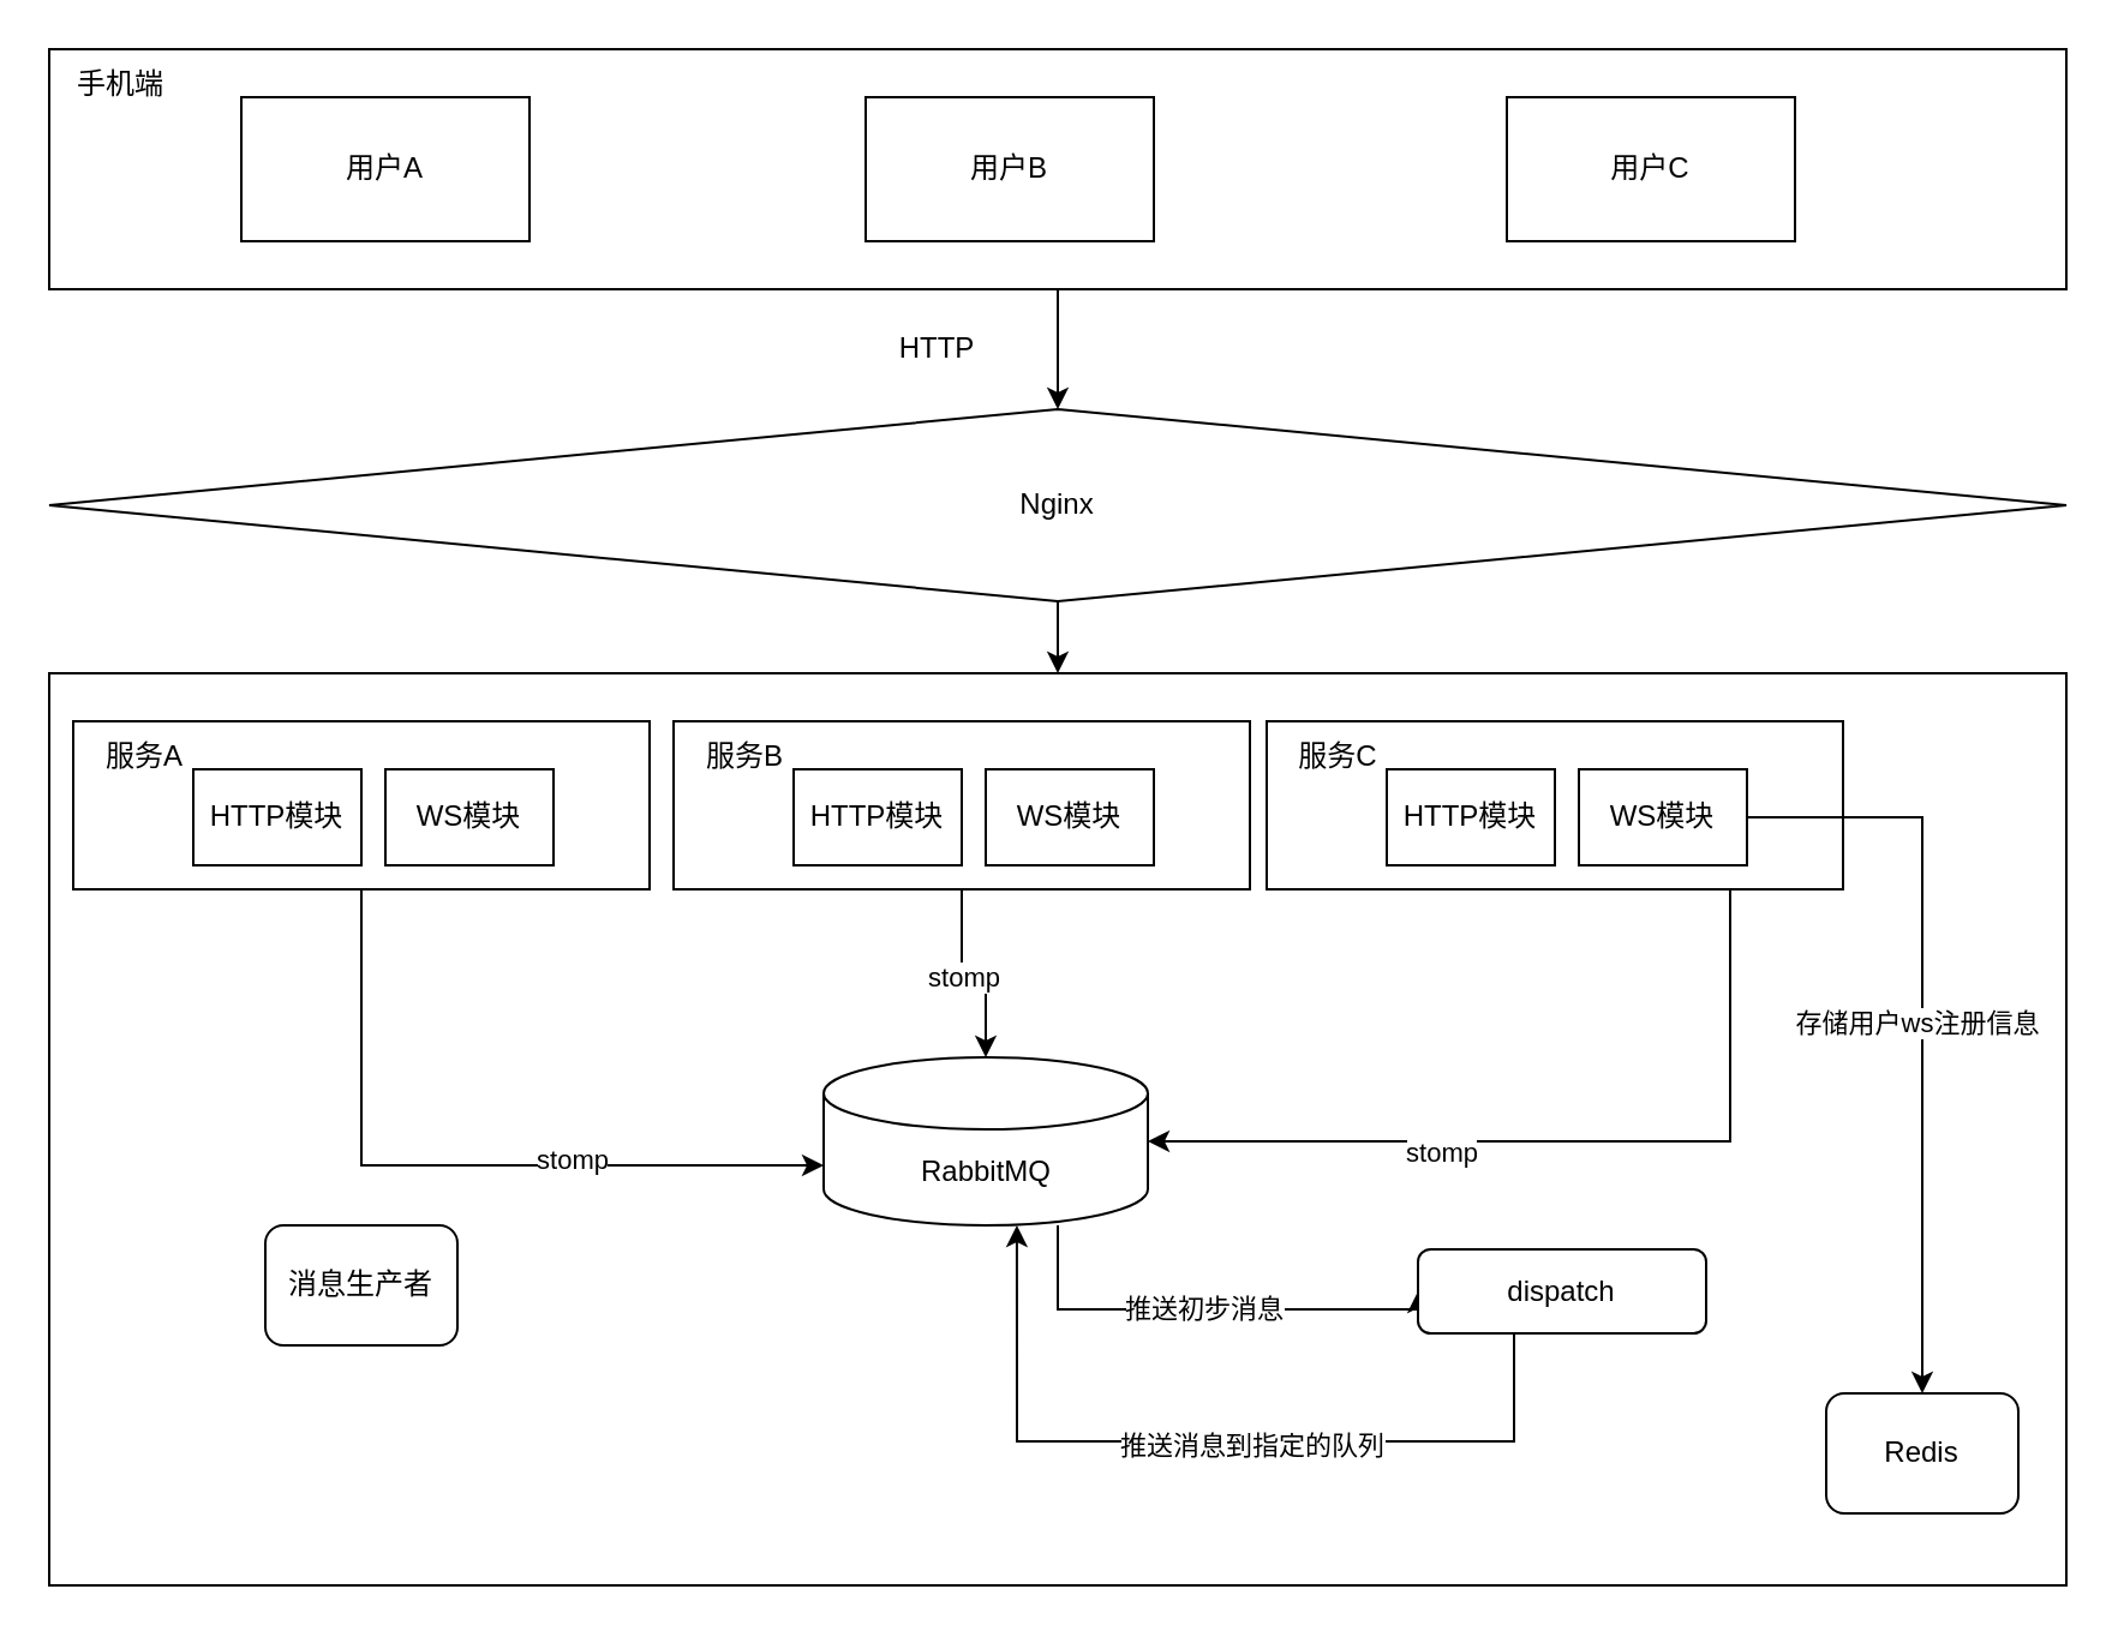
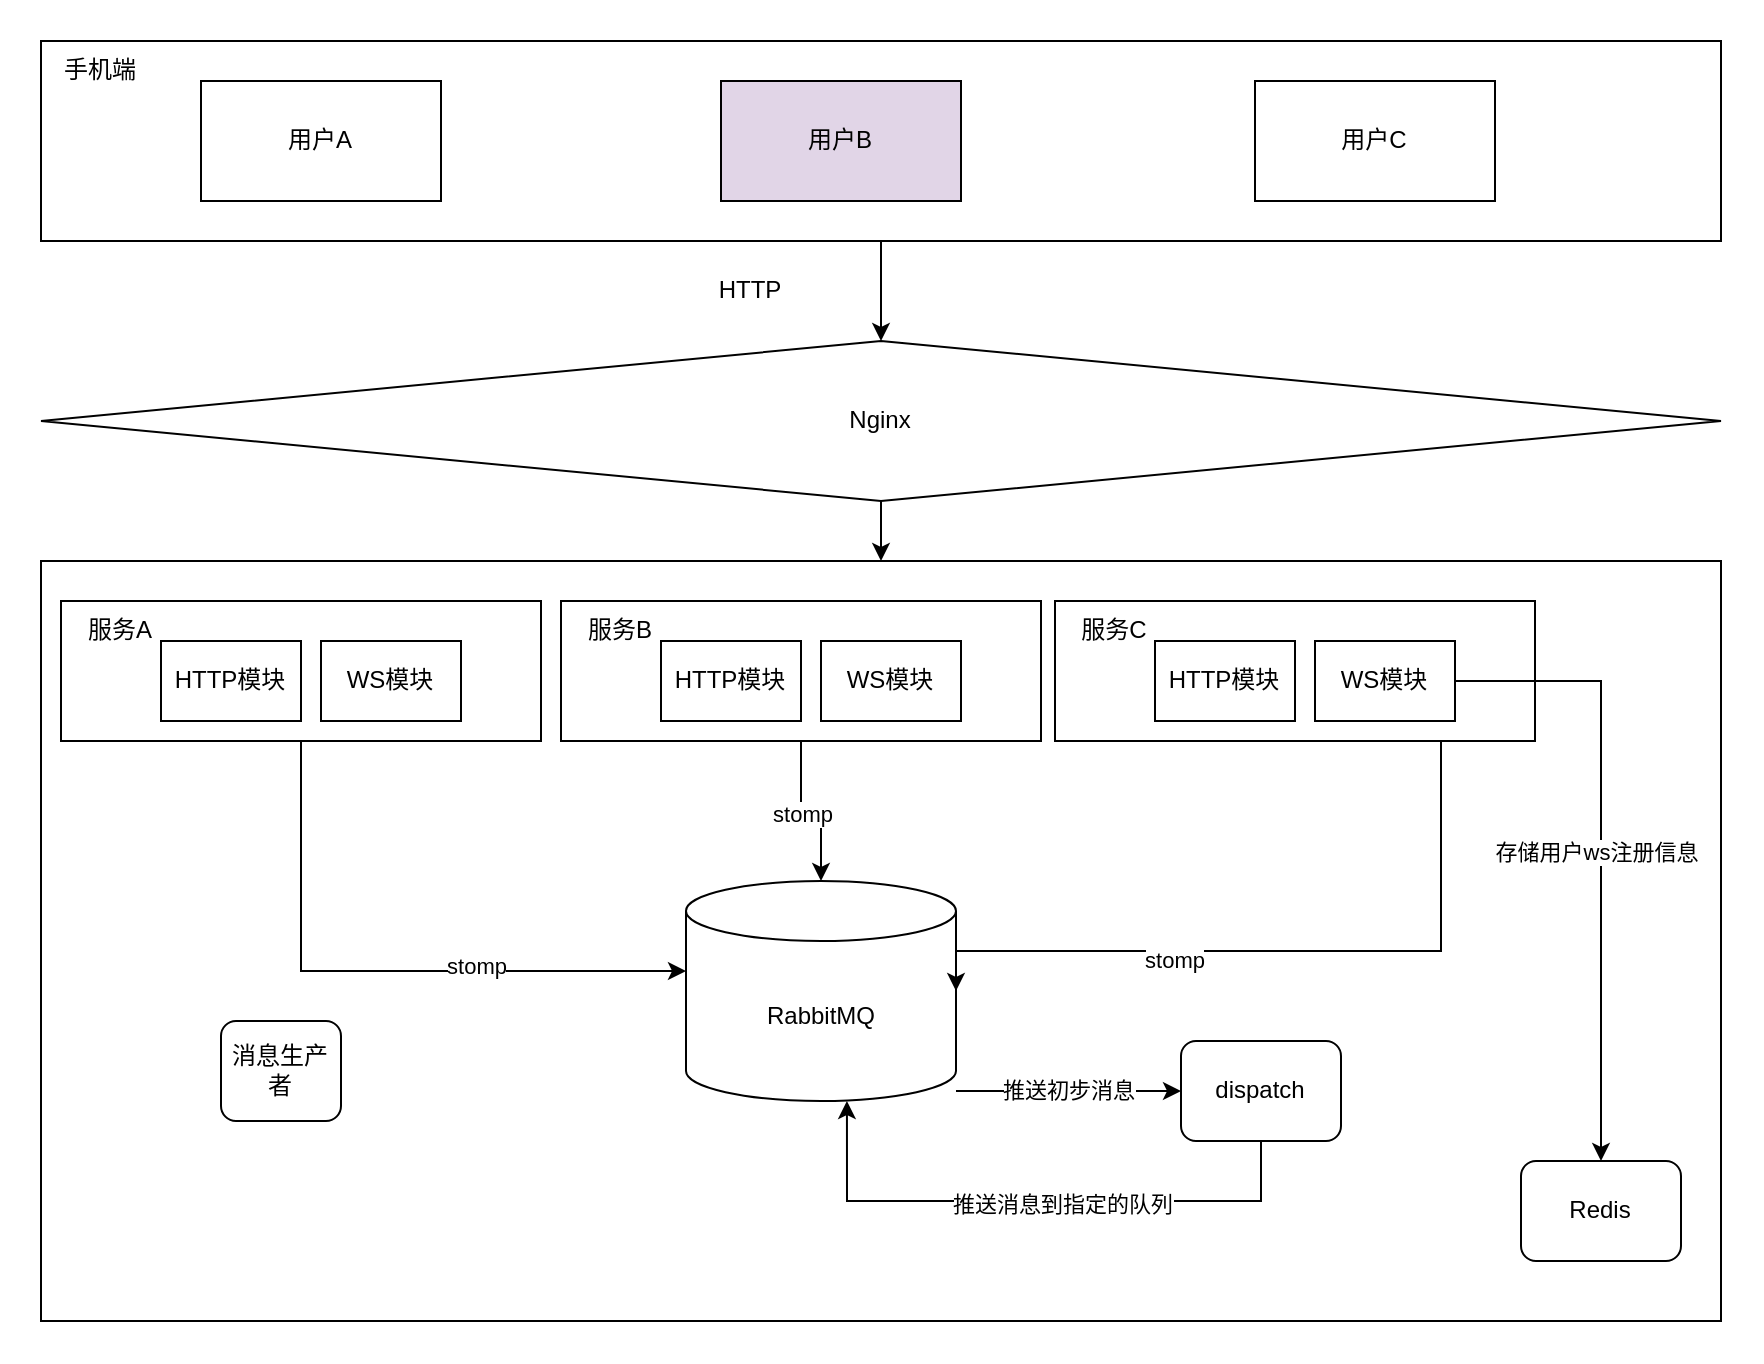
- <mxCell id="23" value="用户B" style="rounded=0;whiteSpace=wrap;html=1;" vertex="1" parent="20"><mxGeometry x="340" y="20" width="120" height="60" as="geometry" /></mxCell>
+ <mxCell id="23" value="用户B" style="rounded=0;whiteSpace=wrap;html=1;fillColor=#e1d5e7;" vertex="1" parent="20"><mxGeometry x="340" y="20" width="120" height="60" as="geometry" /></mxCell>
- <mxCell id="27" value="HTTP" style="text;html=1;strokeColor=none;fillColor=none;align=center;verticalAlign=middle;whiteSpace=wrap;rounded=0;" vertex="1" parent="1"><mxGeometry x="360" y="130" width="60" height="30" as="geometry" /></mxCell>
+ <mxCell id="27" value="HTTP" style="text;html=1;strokeColor=none;fillColor=none;align=center;verticalAlign=middle;whiteSpace=wrap;rounded=0;" vertex="1" parent="1"><mxGeometry x="345" y="130" width="60" height="30" as="geometry" /></mxCell>
- <mxCell id="29" value="RabbitMQ" style="shape=cylinder3;whiteSpace=wrap;html=1;boundedLbl=1;backgroundOutline=1;size=15;" vertex="1" parent="1"><mxGeometry x="342.5" y="440" width="135" height="70" as="geometry" /></mxCell>
+ <mxCell id="29" value="RabbitMQ" style="shape=cylinder3;whiteSpace=wrap;html=1;boundedLbl=1;backgroundOutline=1;size=15;" vertex="1" parent="1"><mxGeometry x="342.5" y="440" width="135" height="110" as="geometry" /></mxCell>
- <mxCell id="36" value="消息生产者" style="rounded=1;whiteSpace=wrap;html=1;" vertex="1" parent="1"><mxGeometry x="110" y="510" width="80" height="50" as="geometry" /></mxCell>
+ <mxCell id="36" value="消息生产者" style="rounded=1;whiteSpace=wrap;html=1;" vertex="1" parent="1"><mxGeometry x="110" y="510" width="60" height="50" as="geometry" /></mxCell>
- <mxCell id="39" value="dispatch" style="rounded=1;whiteSpace=wrap;html=1;" vertex="1" parent="1"><mxGeometry x="590" y="520" width="120" height="35" as="geometry" /></mxCell>
+ <mxCell id="39" value="dispatch" style="rounded=1;whiteSpace=wrap;html=1;" vertex="1" parent="1"><mxGeometry x="590" y="520" width="80" height="50" as="geometry" /></mxCell>
